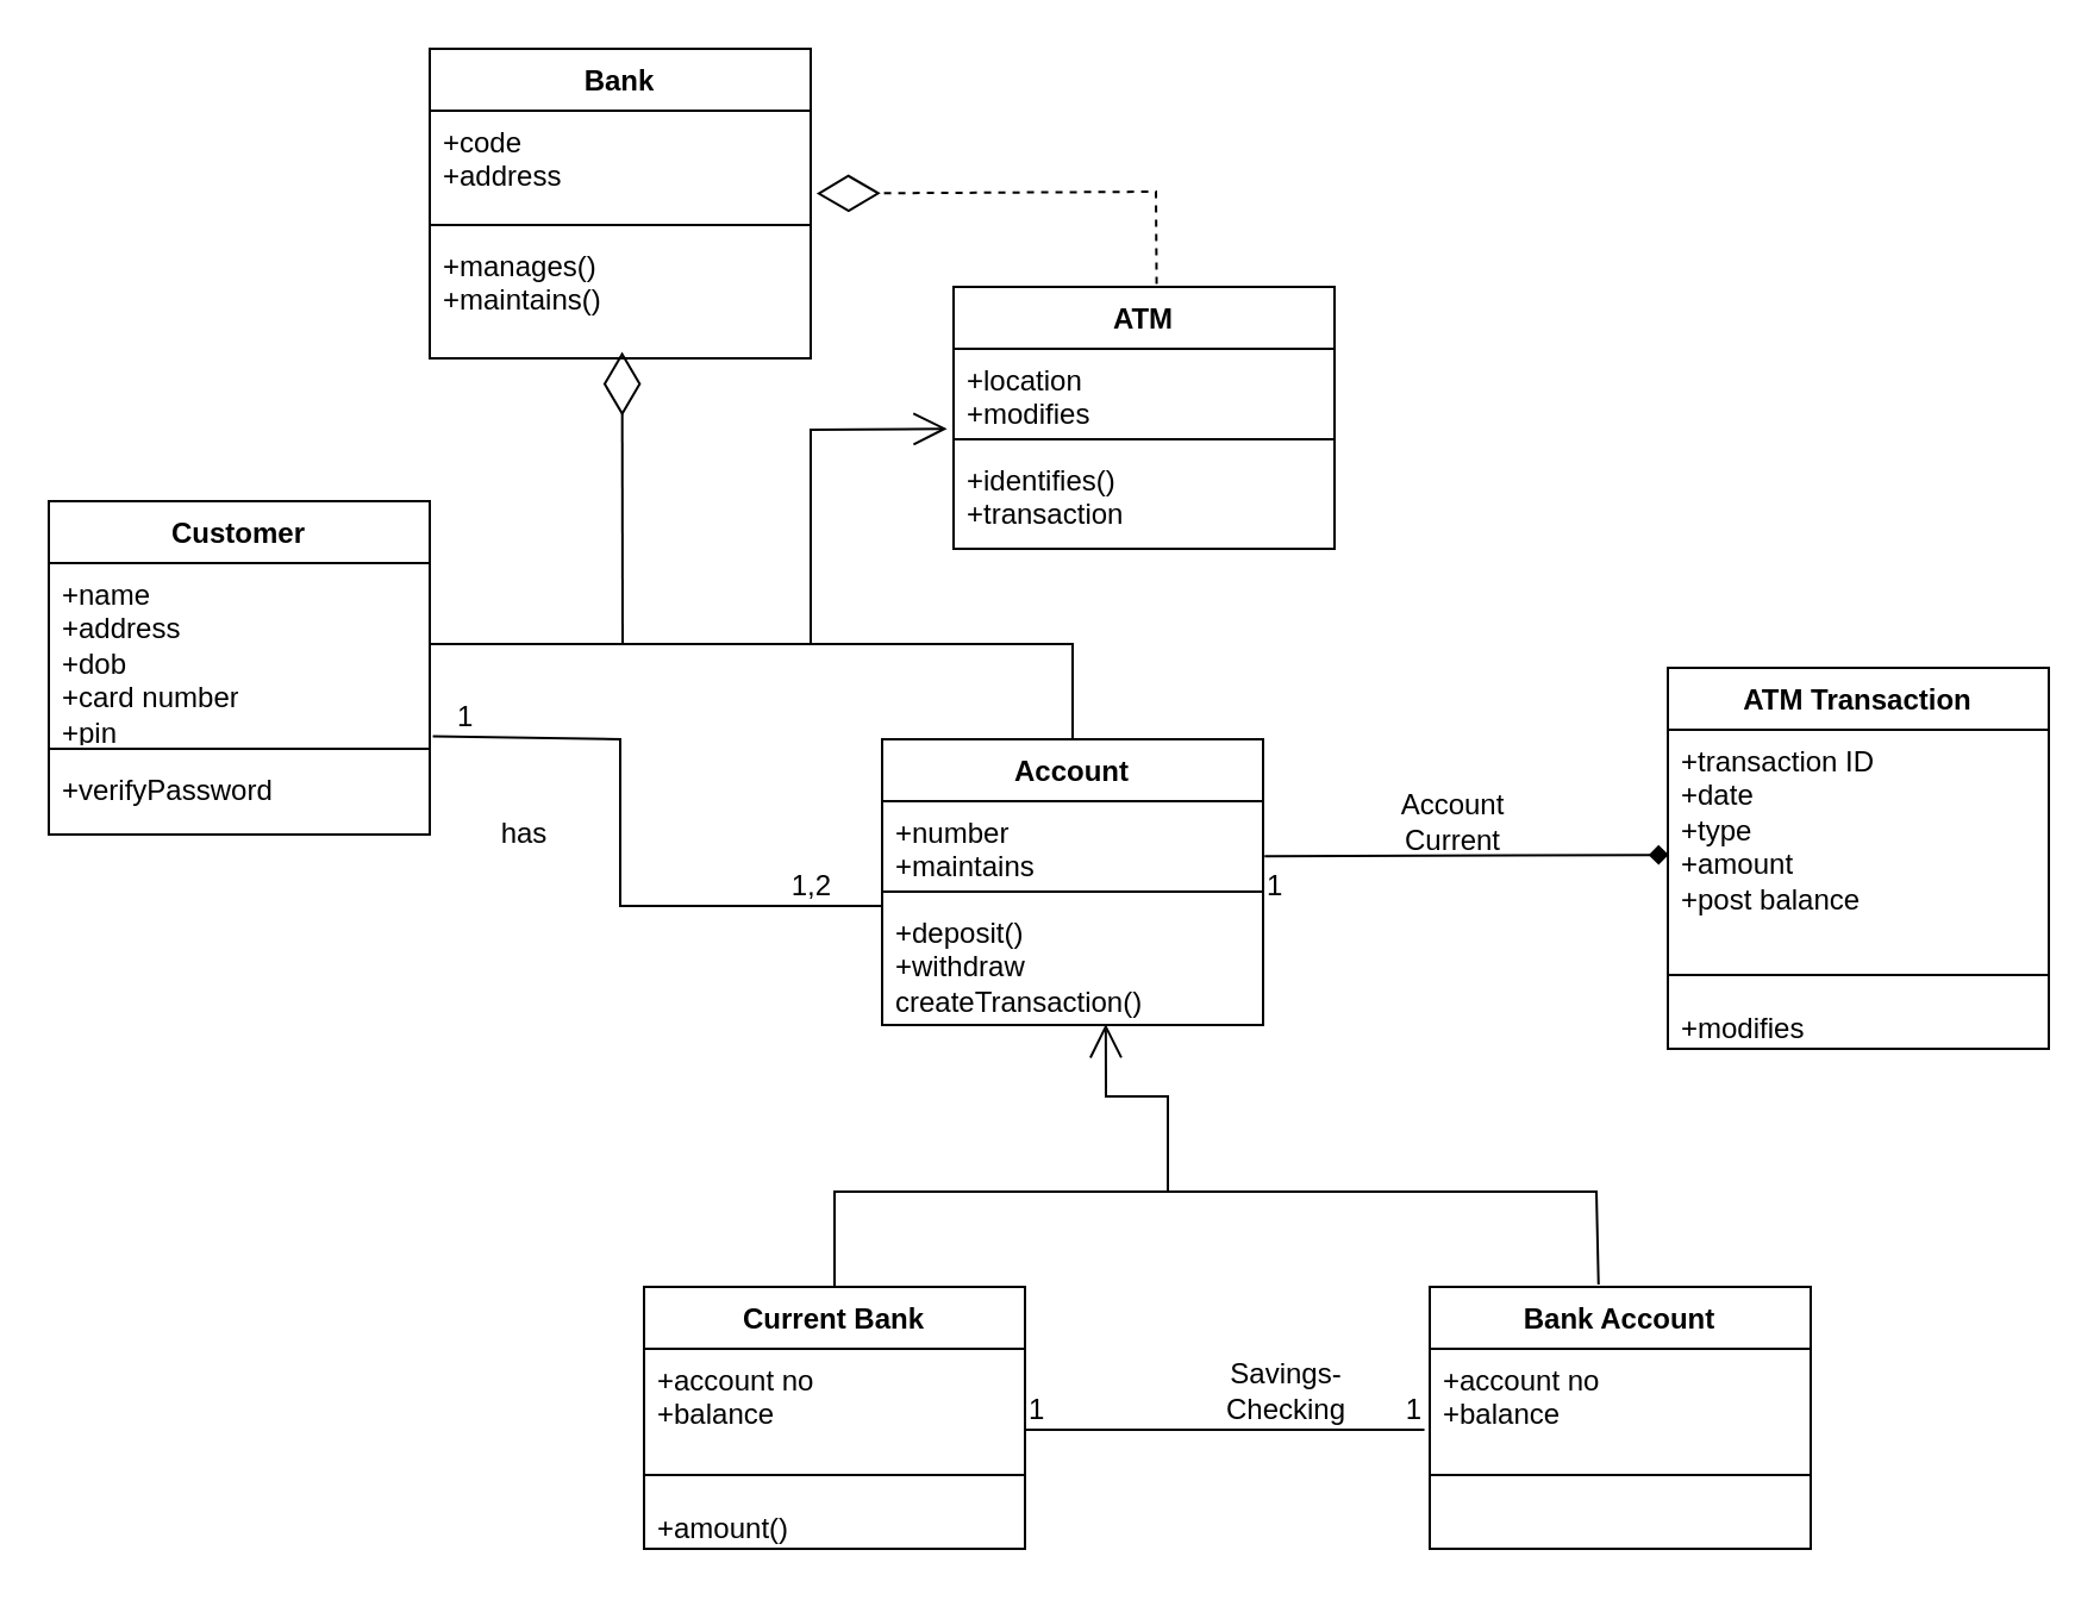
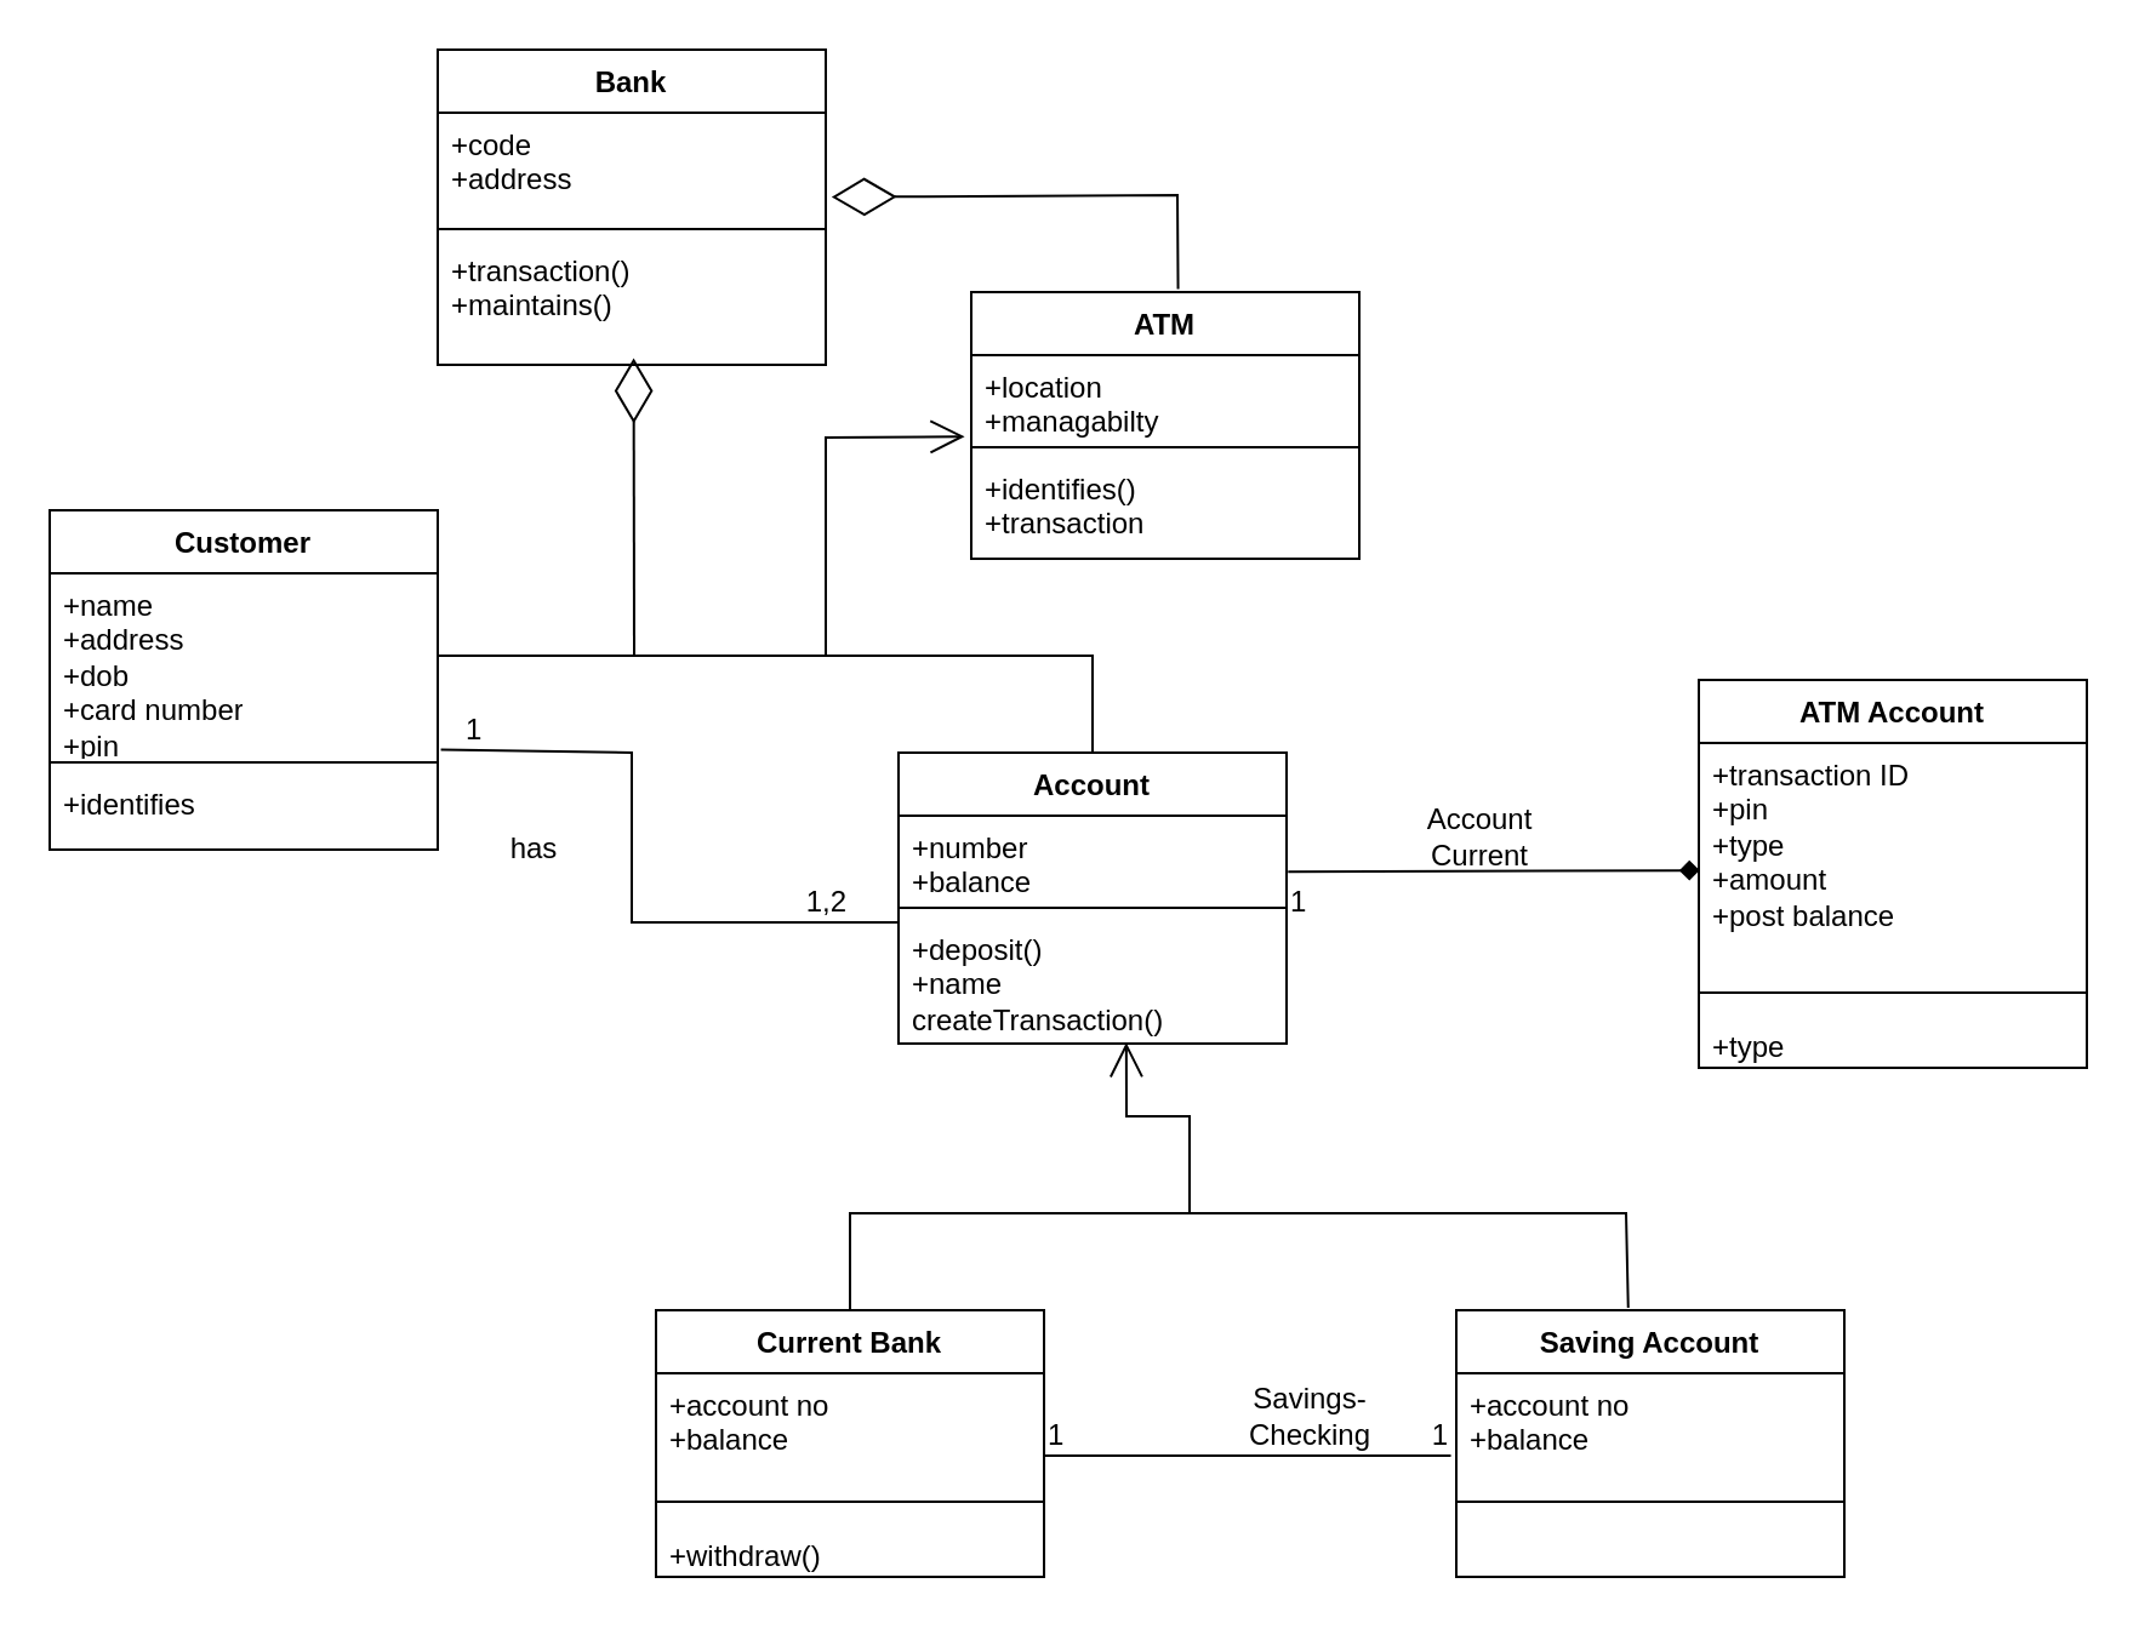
- <mxCell id="14" value="" style="endArrow=diamondThin;endFill=0;endSize=24;html=1;rounded=0;exitX=0.533;exitY=-0.011;exitDx=0;exitDy=0;exitPerimeter=0;entryX=1.015;entryY=0.791;entryDx=0;entryDy=0;entryPerimeter=0;dashed=1;" edge="1" parent="1" source="10" target="3"><mxGeometry width="160" relative="1" as="geometry"><mxPoint x="380" y="40" as="sourcePoint" /><mxPoint x="350" y="80" as="targetPoint" /><Array as="points"><mxPoint x="485" y="80" /></Array></mxGeometry></mxCell>
+ <mxCell id="14" value="" style="endArrow=diamondThin;endFill=0;endSize=24;html=1;rounded=0;exitX=0.533;exitY=-0.011;exitDx=0;exitDy=0;exitPerimeter=0;entryX=1.015;entryY=0.791;entryDx=0;entryDy=0;entryPerimeter=0;" edge="1" parent="1" source="10" target="3"><mxGeometry width="160" relative="1" as="geometry"><mxPoint x="380" y="40" as="sourcePoint" /><mxPoint x="350" y="80" as="targetPoint" /><Array as="points"><mxPoint x="485" y="80" /></Array></mxGeometry></mxCell>
- <mxCell id="5" value="+manages()&lt;div&gt;+maintains()&lt;/div&gt;" style="text;strokeColor=none;fillColor=none;align=left;verticalAlign=top;spacingLeft=4;spacingRight=4;overflow=hidden;rotatable=0;points=[[0,0.5],[1,0.5]];portConstraint=eastwest;whiteSpace=wrap;html=1;" vertex="1" parent="2"><mxGeometry y="78" width="160" height="52" as="geometry" /></mxCell>
+ <mxCell id="5" value="+transaction()&lt;div&gt;+maintains()&lt;/div&gt;" style="text;strokeColor=none;fillColor=none;align=left;verticalAlign=top;spacingLeft=4;spacingRight=4;overflow=hidden;rotatable=0;points=[[0,0.5],[1,0.5]];portConstraint=eastwest;whiteSpace=wrap;html=1;" vertex="1" parent="2"><mxGeometry y="78" width="160" height="52" as="geometry" /></mxCell>
- <mxCell id="11" value="+location&lt;div&gt;+modifies&lt;/div&gt;" style="text;strokeColor=none;fillColor=none;align=left;verticalAlign=top;spacingLeft=4;spacingRight=4;overflow=hidden;rotatable=0;points=[[0,0.5],[1,0.5]];portConstraint=eastwest;whiteSpace=wrap;html=1;" vertex="1" parent="10"><mxGeometry y="26" width="160" height="34" as="geometry" /></mxCell>
+ <mxCell id="11" value="+location&lt;div&gt;+managabilty&lt;/div&gt;" style="text;strokeColor=none;fillColor=none;align=left;verticalAlign=top;spacingLeft=4;spacingRight=4;overflow=hidden;rotatable=0;points=[[0,0.5],[1,0.5]];portConstraint=eastwest;whiteSpace=wrap;html=1;" vertex="1" parent="10"><mxGeometry y="26" width="160" height="34" as="geometry" /></mxCell>
- <mxCell id="22" value="ATM Transaction" style="swimlane;fontStyle=1;align=center;verticalAlign=top;childLayout=stackLayout;horizontal=1;startSize=26;horizontalStack=0;resizeParent=1;resizeParentMax=0;resizeLast=0;collapsible=1;marginBottom=0;whiteSpace=wrap;html=1;" vertex="1" parent="1"><mxGeometry x="700" y="280" width="160" height="160" as="geometry" /></mxCell>
+ <mxCell id="22" value="ATM Account" style="swimlane;fontStyle=1;align=center;verticalAlign=top;childLayout=stackLayout;horizontal=1;startSize=26;horizontalStack=0;resizeParent=1;resizeParentMax=0;resizeLast=0;collapsible=1;marginBottom=0;whiteSpace=wrap;html=1;" vertex="1" parent="1"><mxGeometry x="700" y="280" width="160" height="160" as="geometry" /></mxCell>
- <mxCell id="9" value="+verifyPassword" style="text;strokeColor=none;fillColor=none;align=left;verticalAlign=top;spacingLeft=4;spacingRight=4;overflow=hidden;rotatable=0;points=[[0,0.5],[1,0.5]];portConstraint=eastwest;whiteSpace=wrap;html=1;" vertex="1" parent="6"><mxGeometry y="108" width="160" height="32" as="geometry" /></mxCell>
+ <mxCell id="9" value="+identifies" style="text;strokeColor=none;fillColor=none;align=left;verticalAlign=top;spacingLeft=4;spacingRight=4;overflow=hidden;rotatable=0;points=[[0,0.5],[1,0.5]];portConstraint=eastwest;whiteSpace=wrap;html=1;" vertex="1" parent="6"><mxGeometry y="108" width="160" height="32" as="geometry" /></mxCell>
- <mxCell id="23" value="+transaction ID&lt;div&gt;+date&lt;/div&gt;&lt;div&gt;+type&lt;/div&gt;&lt;div&gt;+amount&lt;/div&gt;&lt;div&gt;+post balance&lt;/div&gt;" style="text;strokeColor=none;fillColor=none;align=left;verticalAlign=top;spacingLeft=4;spacingRight=4;overflow=hidden;rotatable=0;points=[[0,0.5],[1,0.5]];portConstraint=eastwest;whiteSpace=wrap;html=1;" vertex="1" parent="22"><mxGeometry y="26" width="160" height="94" as="geometry" /></mxCell>
+ <mxCell id="23" value="+transaction ID&lt;div&gt;+pin&lt;/div&gt;&lt;div&gt;+type&lt;/div&gt;&lt;div&gt;+amount&lt;/div&gt;&lt;div&gt;+post balance&lt;/div&gt;" style="text;strokeColor=none;fillColor=none;align=left;verticalAlign=top;spacingLeft=4;spacingRight=4;overflow=hidden;rotatable=0;points=[[0,0.5],[1,0.5]];portConstraint=eastwest;whiteSpace=wrap;html=1;" vertex="1" parent="22"><mxGeometry y="26" width="160" height="94" as="geometry" /></mxCell>
- <mxCell id="18" value="+number&lt;div&gt;+maintains&lt;/div&gt;" style="text;strokeColor=none;fillColor=none;align=left;verticalAlign=top;spacingLeft=4;spacingRight=4;overflow=hidden;rotatable=0;points=[[0,0.5],[1,0.5]];portConstraint=eastwest;whiteSpace=wrap;html=1;" vertex="1" parent="17"><mxGeometry y="26" width="160" height="34" as="geometry" /></mxCell>
+ <mxCell id="18" value="+number&lt;div&gt;+balance&lt;/div&gt;" style="text;strokeColor=none;fillColor=none;align=left;verticalAlign=top;spacingLeft=4;spacingRight=4;overflow=hidden;rotatable=0;points=[[0,0.5],[1,0.5]];portConstraint=eastwest;whiteSpace=wrap;html=1;" vertex="1" parent="17"><mxGeometry y="26" width="160" height="34" as="geometry" /></mxCell>
- <mxCell id="20" value="+deposit()&lt;div&gt;+withdraw&lt;/div&gt;&lt;div&gt;createTransaction()&lt;/div&gt;" style="text;strokeColor=none;fillColor=none;align=left;verticalAlign=top;spacingLeft=4;spacingRight=4;overflow=hidden;rotatable=0;points=[[0,0.5],[1,0.5]];portConstraint=eastwest;whiteSpace=wrap;html=1;" vertex="1" parent="17"><mxGeometry y="68" width="160" height="52" as="geometry" /></mxCell>
+ <mxCell id="20" value="+deposit()&lt;div&gt;+name&lt;/div&gt;&lt;div&gt;createTransaction()&lt;/div&gt;" style="text;strokeColor=none;fillColor=none;align=left;verticalAlign=top;spacingLeft=4;spacingRight=4;overflow=hidden;rotatable=0;points=[[0,0.5],[1,0.5]];portConstraint=eastwest;whiteSpace=wrap;html=1;" vertex="1" parent="17"><mxGeometry y="68" width="160" height="52" as="geometry" /></mxCell>
- <mxCell id="25" value="+modifies" style="text;strokeColor=none;fillColor=none;align=left;verticalAlign=top;spacingLeft=4;spacingRight=4;overflow=hidden;rotatable=0;points=[[0,0.5],[1,0.5]];portConstraint=eastwest;whiteSpace=wrap;html=1;" vertex="1" parent="22"><mxGeometry y="138" width="160" height="22" as="geometry" /></mxCell>
+ <mxCell id="25" value="+type" style="text;strokeColor=none;fillColor=none;align=left;verticalAlign=top;spacingLeft=4;spacingRight=4;overflow=hidden;rotatable=0;points=[[0,0.5],[1,0.5]];portConstraint=eastwest;whiteSpace=wrap;html=1;" vertex="1" parent="22"><mxGeometry y="138" width="160" height="22" as="geometry" /></mxCell>
- <mxCell id="32" value="Bank Account" style="swimlane;fontStyle=1;align=center;verticalAlign=top;childLayout=stackLayout;horizontal=1;startSize=26;horizontalStack=0;resizeParent=1;resizeParentMax=0;resizeLast=0;collapsible=1;marginBottom=0;whiteSpace=wrap;html=1;" vertex="1" parent="1"><mxGeometry x="600" y="540" width="160" height="110" as="geometry" /></mxCell>
+ <mxCell id="32" value="Saving Account" style="swimlane;fontStyle=1;align=center;verticalAlign=top;childLayout=stackLayout;horizontal=1;startSize=26;horizontalStack=0;resizeParent=1;resizeParentMax=0;resizeLast=0;collapsible=1;marginBottom=0;whiteSpace=wrap;html=1;" vertex="1" parent="1"><mxGeometry x="600" y="540" width="160" height="110" as="geometry" /></mxCell>
- <mxCell id="31" value="+amount()" style="text;strokeColor=none;fillColor=none;align=left;verticalAlign=top;spacingLeft=4;spacingRight=4;overflow=hidden;rotatable=0;points=[[0,0.5],[1,0.5]];portConstraint=eastwest;whiteSpace=wrap;html=1;" vertex="1" parent="28"><mxGeometry y="88" width="160" height="22" as="geometry" /></mxCell>
+ <mxCell id="31" value="+withdraw()" style="text;strokeColor=none;fillColor=none;align=left;verticalAlign=top;spacingLeft=4;spacingRight=4;overflow=hidden;rotatable=0;points=[[0,0.5],[1,0.5]];portConstraint=eastwest;whiteSpace=wrap;html=1;" vertex="1" parent="28"><mxGeometry y="88" width="160" height="22" as="geometry" /></mxCell>
